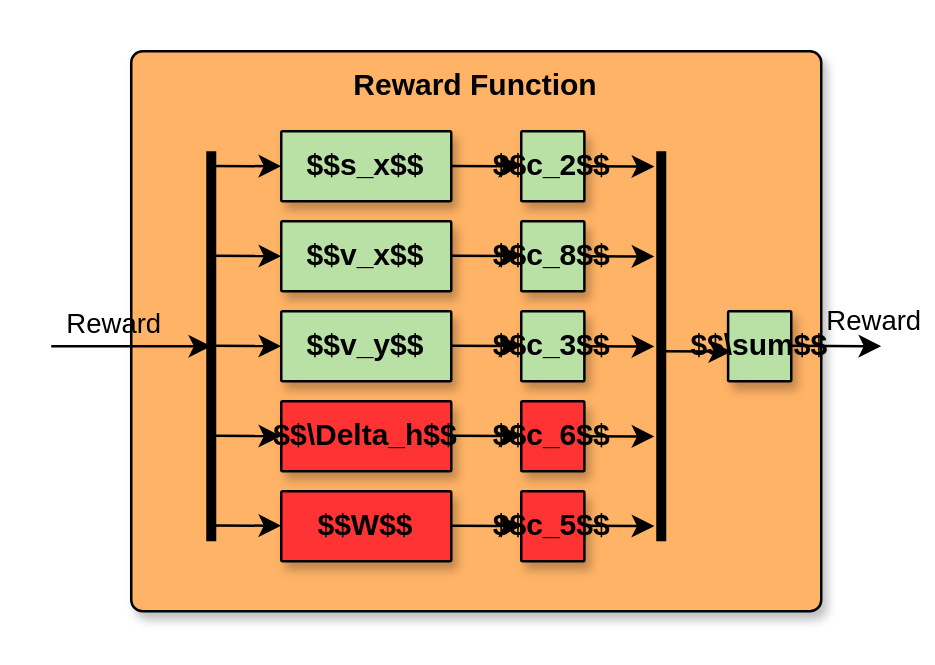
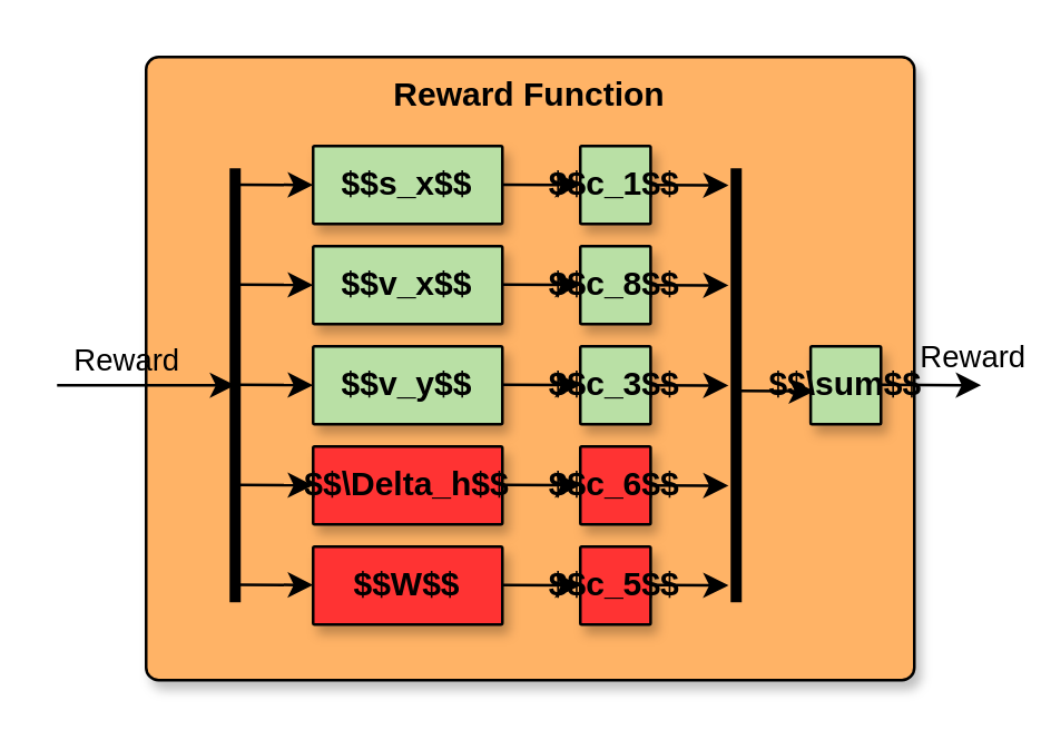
- <mxCell id="8" value="$$c_2$$" style="rounded=1;whiteSpace=wrap;html=1;align=center;verticalAlign=middle;arcSize=2;fontStyle=1;fillColor=#B9E0A5;fontColor=#000000;strokeColor=#000000;glass=0;shadow=1;" parent="1" vertex="1"><mxGeometry x="208" y="52" width="25.25" height="28" as="geometry" /></mxCell>
+ <mxCell id="8" value="$$c_1$$" style="rounded=1;whiteSpace=wrap;html=1;align=center;verticalAlign=middle;arcSize=2;fontStyle=1;fillColor=#B9E0A5;fontColor=#000000;strokeColor=#000000;glass=0;shadow=1;" parent="1" vertex="1"><mxGeometry x="208" y="52" width="25.25" height="28" as="geometry" /></mxCell>
